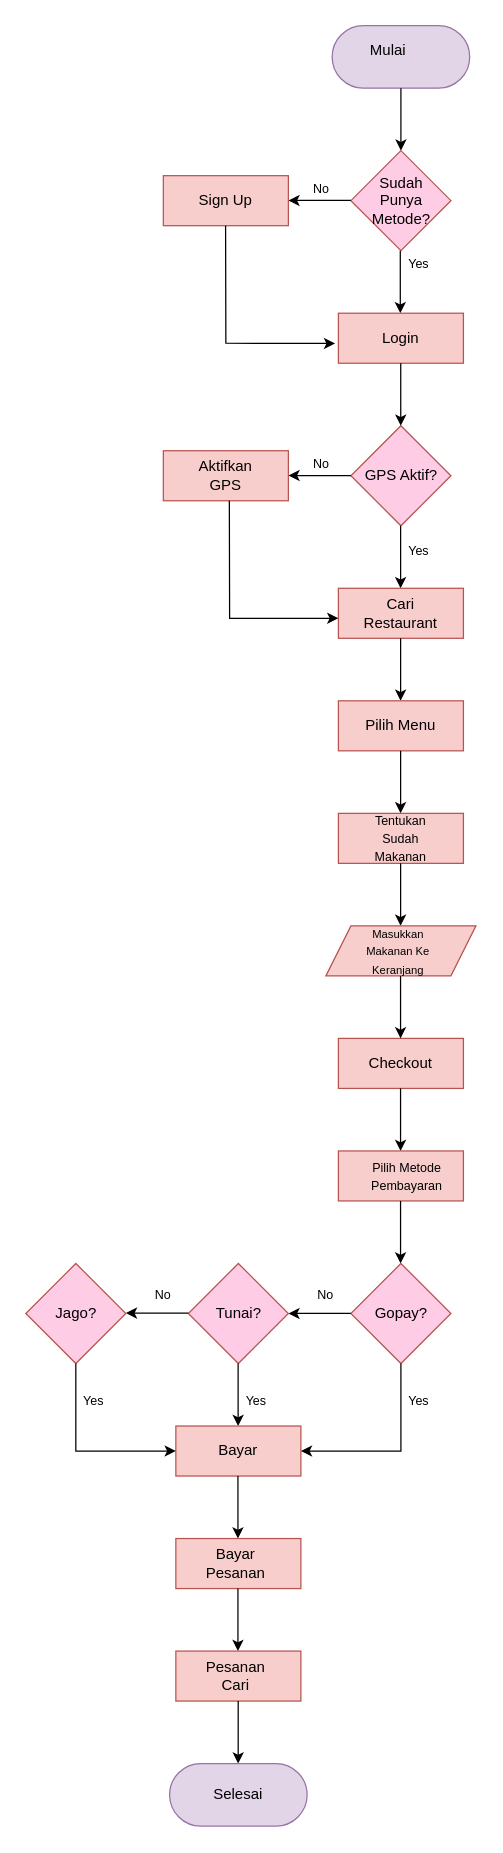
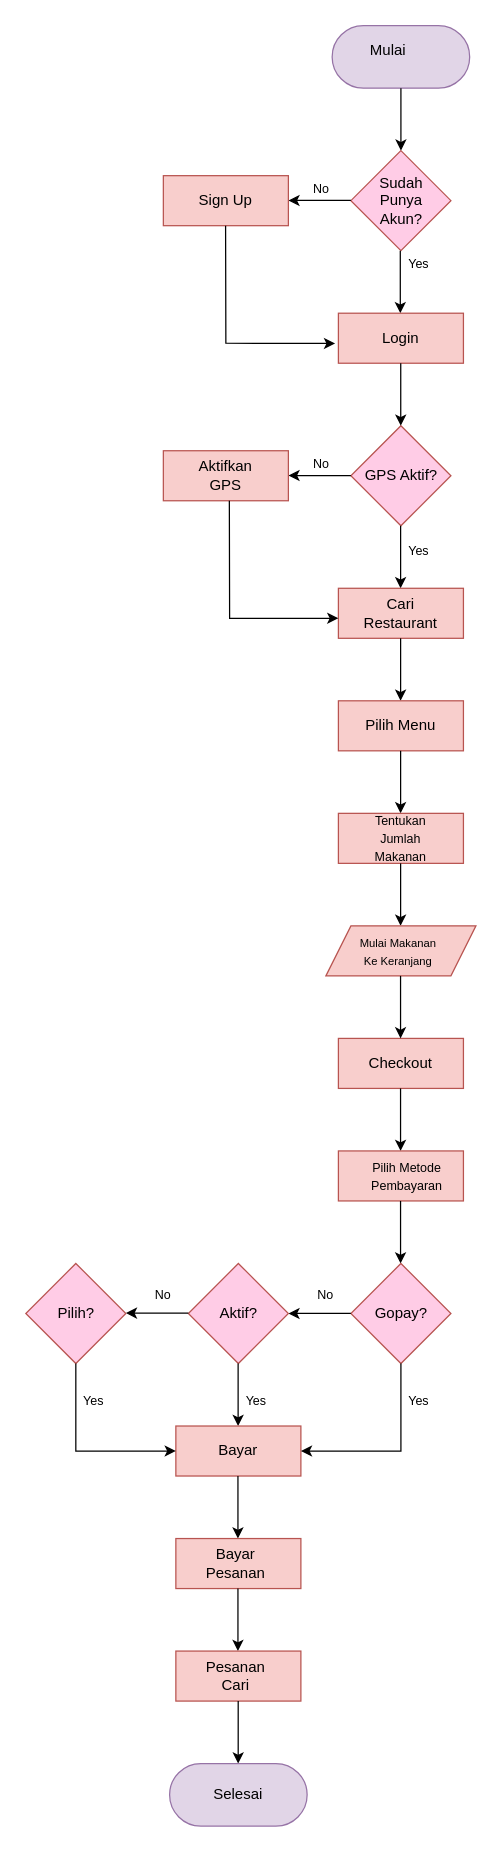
- <mxCell id="6" value="Sudah Punya Metode?" style="text;html=1;strokeColor=none;fillColor=none;align=center;verticalAlign=middle;whiteSpace=wrap;rounded=0;" vertex="1" parent="1"><mxGeometry x="287.5" y="140" width="65" height="40" as="geometry" /></mxCell>
+ <mxCell id="6" value="Sudah Punya Akun?" style="text;html=1;strokeColor=none;fillColor=none;align=center;verticalAlign=middle;whiteSpace=wrap;rounded=0;" vertex="1" parent="1"><mxGeometry x="287.5" y="140" width="65" height="40" as="geometry" /></mxCell>
- <mxCell id="21" value="&lt;font style=&quot;font-size: 10px;&quot;&gt;Tentukan Sudah Makanan&lt;/font&gt;" style="text;html=1;strokeColor=none;fillColor=none;align=center;verticalAlign=middle;whiteSpace=wrap;rounded=0;" vertex="1" parent="1"><mxGeometry x="290" y="655" width="60" height="30" as="geometry" /></mxCell>
+ <mxCell id="21" value="&lt;font style=&quot;font-size: 10px;&quot;&gt;Tentukan Jumlah Makanan&lt;/font&gt;" style="text;html=1;strokeColor=none;fillColor=none;align=center;verticalAlign=middle;whiteSpace=wrap;rounded=0;" vertex="1" parent="1"><mxGeometry x="290" y="655" width="60" height="30" as="geometry" /></mxCell>
- <mxCell id="24" value="&lt;div style=&quot;&quot;&gt;&lt;span style=&quot;font-size: 9px; background-color: initial;&quot;&gt;Masukkan Makanan Ke Keranjang&lt;/span&gt;&lt;/div&gt;" style="text;html=1;strokeColor=none;fillColor=none;align=center;verticalAlign=middle;whiteSpace=wrap;rounded=0;" vertex="1" parent="1"><mxGeometry x="282.5" y="747.5" width="70" height="25" as="geometry" /></mxCell>
+ <mxCell id="24" value="&lt;div style=&quot;&quot;&gt;&lt;span style=&quot;font-size: 9px; background-color: initial;&quot;&gt;Mulai Makanan Ke Keranjang&lt;/span&gt;&lt;/div&gt;" style="text;html=1;strokeColor=none;fillColor=none;align=center;verticalAlign=middle;whiteSpace=wrap;rounded=0;" vertex="1" parent="1"><mxGeometry x="282.5" y="747.5" width="70" height="25" as="geometry" /></mxCell>
- <mxCell id="39" value="Jago?" style="text;html=1;strokeColor=none;fillColor=none;align=center;verticalAlign=middle;whiteSpace=wrap;rounded=0;" vertex="1" parent="1"><mxGeometry x="27.5" y="1030" width="65" height="40" as="geometry" /></mxCell>
+ <mxCell id="39" value="Pilih?" style="text;html=1;strokeColor=none;fillColor=none;align=center;verticalAlign=middle;whiteSpace=wrap;rounded=0;" vertex="1" parent="1"><mxGeometry x="27.5" y="1030" width="65" height="40" as="geometry" /></mxCell>
- <mxCell id="38" value="Tunai?" style="text;html=1;strokeColor=none;fillColor=none;align=center;verticalAlign=middle;whiteSpace=wrap;rounded=0;" vertex="1" parent="1"><mxGeometry x="157.5" y="1030" width="65" height="40" as="geometry" /></mxCell>
+ <mxCell id="38" value="Aktif?" style="text;html=1;strokeColor=none;fillColor=none;align=center;verticalAlign=middle;whiteSpace=wrap;rounded=0;" vertex="1" parent="1"><mxGeometry x="157.5" y="1030" width="65" height="40" as="geometry" /></mxCell>
